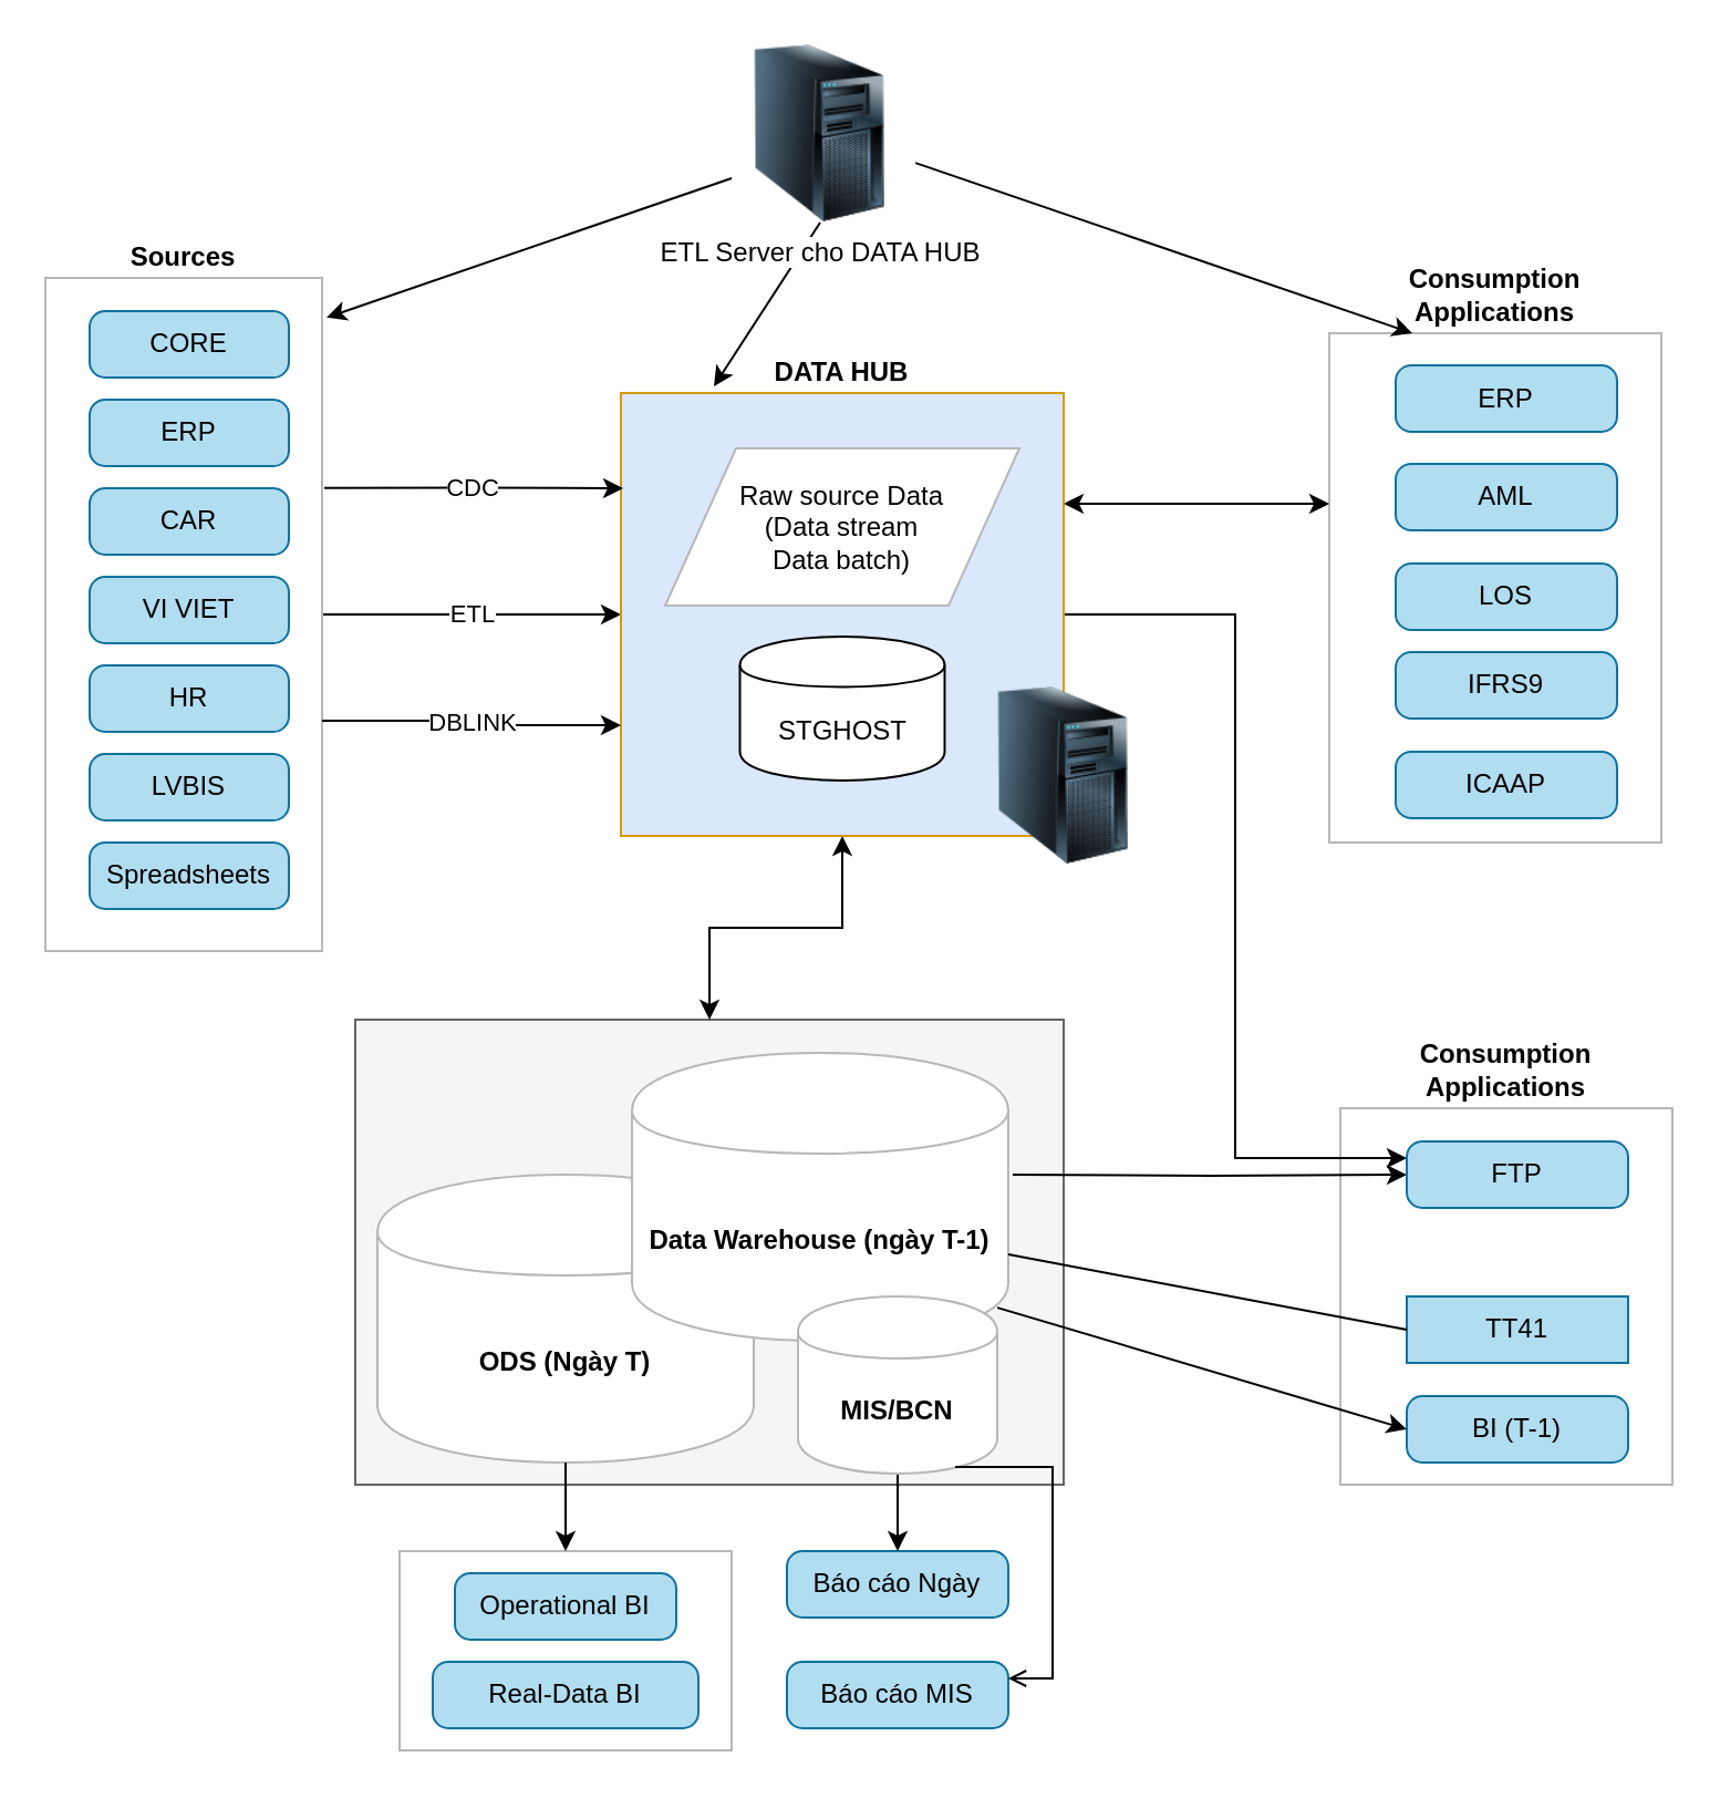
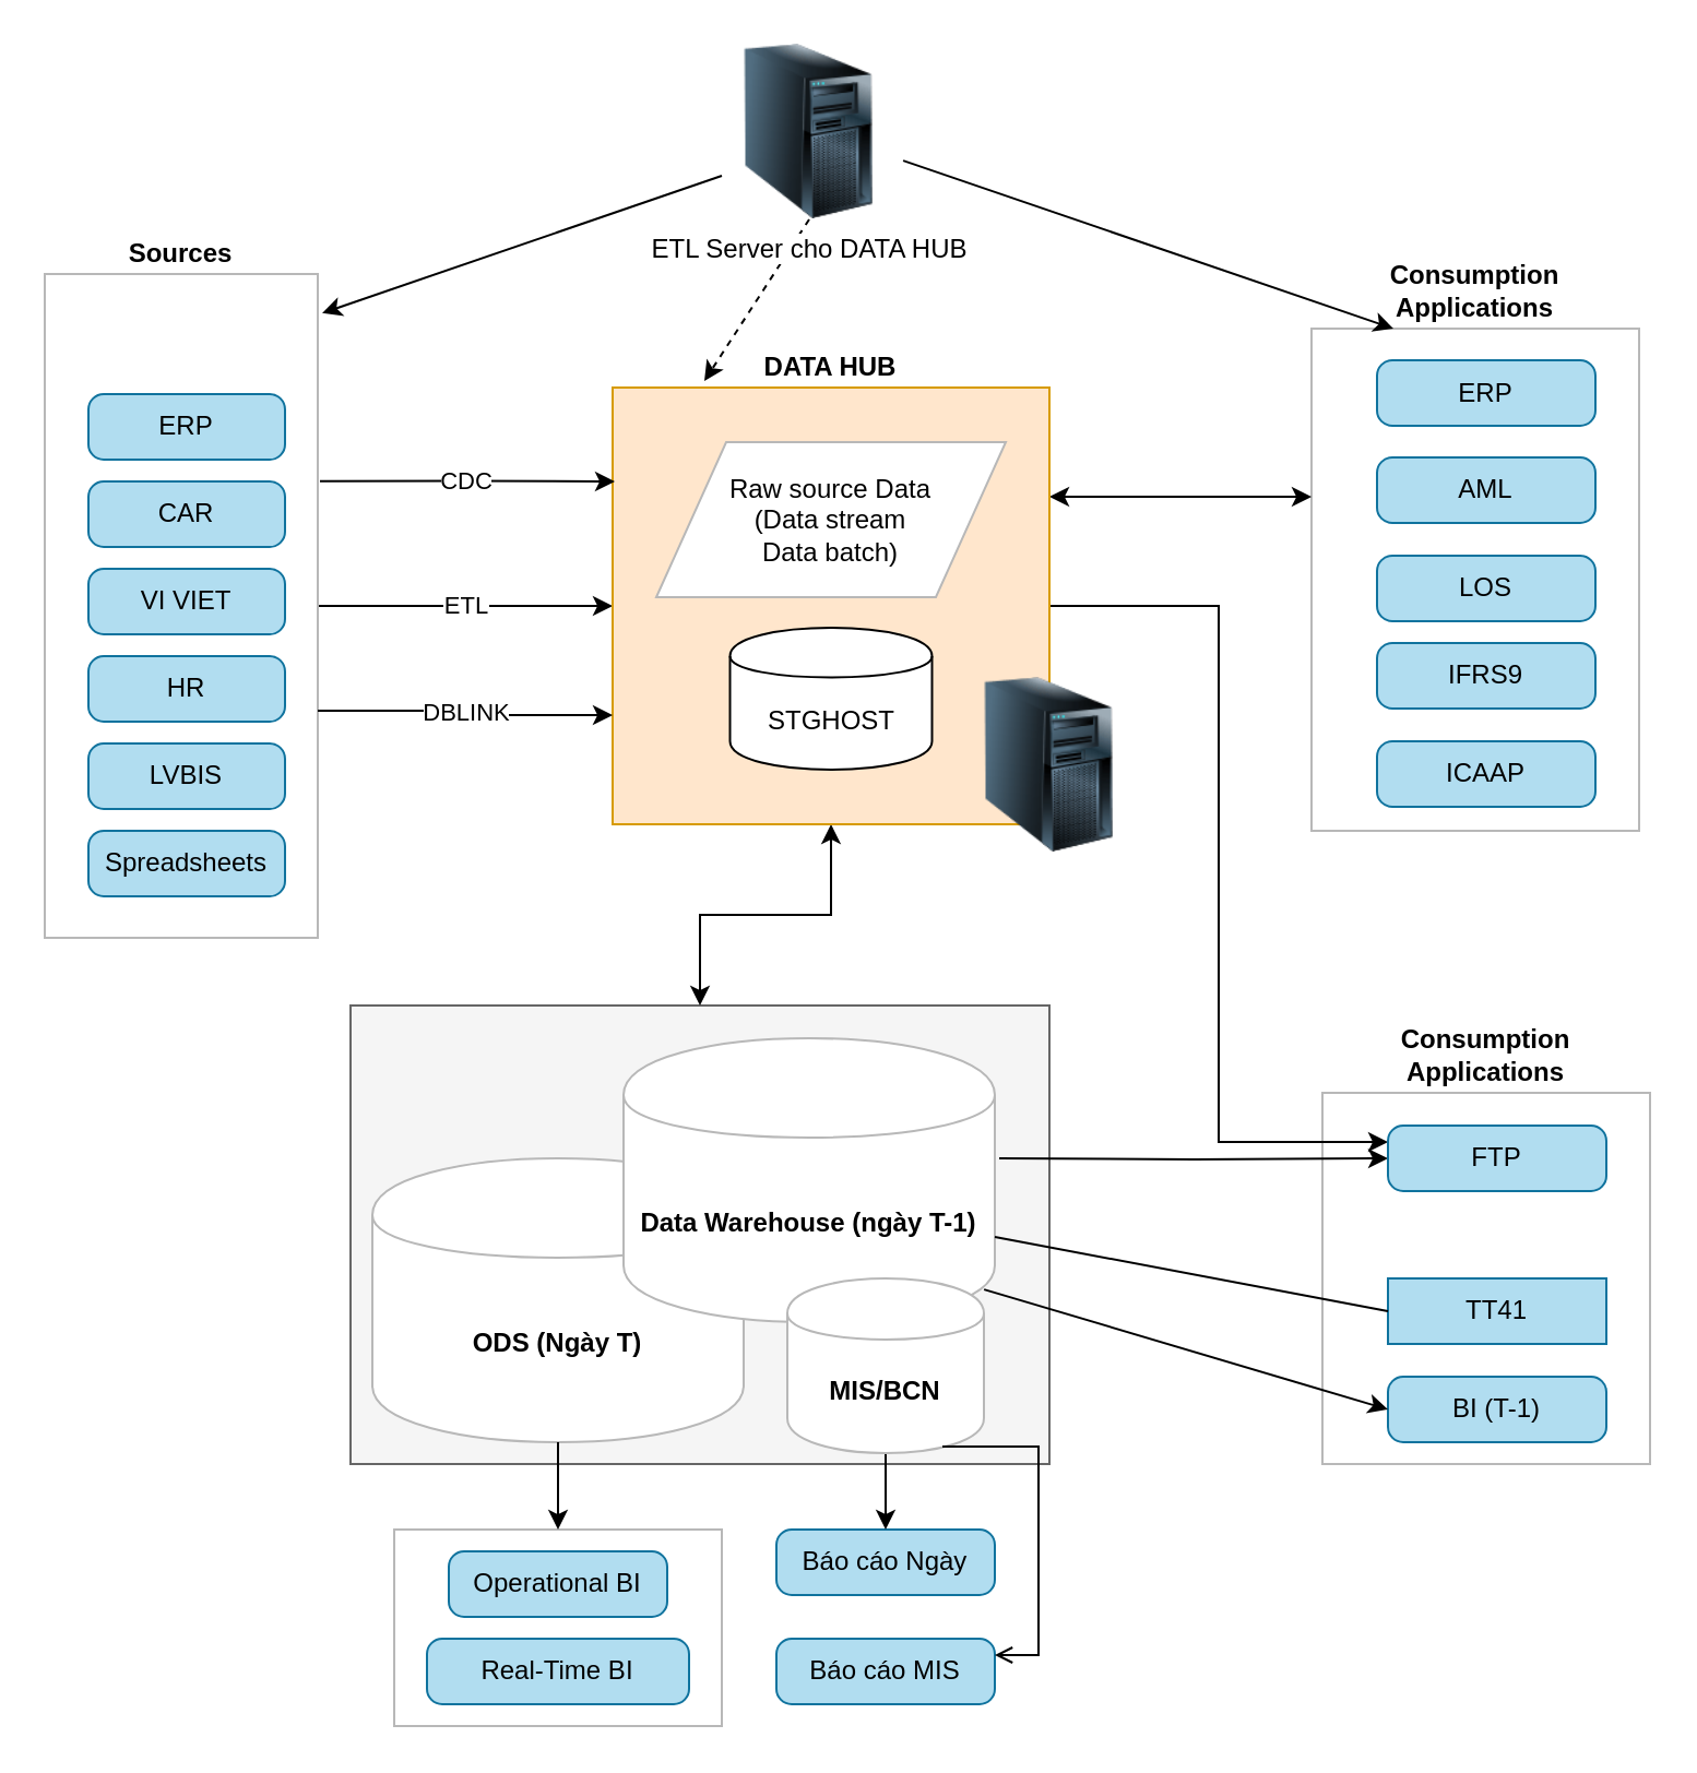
- <mxCell id="2" value="" style="endArrow=classic;html=1;exitX=0.5;exitY=1;exitDx=0;exitDy=0;entryX=0.21;entryY=-0.015;entryDx=0;entryDy=0;entryPerimeter=0;" edge="1" parent="1" source="45" target="12"><mxGeometry width="50" height="50" relative="1" as="geometry"><mxPoint x="440" y="320" as="sourcePoint" /><mxPoint x="490" y="270" as="targetPoint" /></mxGeometry></mxCell>
+ <mxCell id="2" value="" style="endArrow=classic;html=1;exitX=0.5;exitY=1;exitDx=0;exitDy=0;entryX=0.21;entryY=-0.015;entryDx=0;entryDy=0;entryPerimeter=0;dashed=1;" edge="1" parent="1" source="45" target="12"><mxGeometry width="50" height="50" relative="1" as="geometry"><mxPoint x="440" y="320" as="sourcePoint" /><mxPoint x="490" y="270" as="targetPoint" /></mxGeometry></mxCell>
- <mxCell id="15" value="CORE" style="rounded=1;whiteSpace=wrap;html=1;absoluteArcSize=1;arcSize=14;strokeWidth=1;fillColor=#b1ddf0;strokeColor=#10739e;" parent="1" vertex="1"><mxGeometry x="40" y="140" width="90" height="30" as="geometry" /></mxCell>
- <mxCell id="12" value="DATA HUB" style="whiteSpace=wrap;html=1;aspect=fixed;strokeColor=#d79b00;labelPosition=center;verticalLabelPosition=top;align=center;verticalAlign=bottom;fontStyle=1;fillColor=#dae8fc;" parent="1" vertex="1"><mxGeometry x="280" y="177" width="200" height="200" as="geometry" /></mxCell>
+ <mxCell id="12" value="DATA HUB" style="whiteSpace=wrap;html=1;aspect=fixed;strokeColor=#d79b00;labelPosition=center;verticalLabelPosition=top;align=center;verticalAlign=bottom;fontStyle=1;fillColor=#ffe6cc;" parent="1" vertex="1"><mxGeometry x="280" y="177" width="200" height="200" as="geometry" /></mxCell>
- <mxCell id="38" value="Real-Data BI" style="rounded=1;whiteSpace=wrap;html=1;absoluteArcSize=1;arcSize=14;strokeWidth=1;fillColor=#b1ddf0;strokeColor=#10739e;" parent="35" vertex="1"><mxGeometry x="15" y="50" width="120" height="30" as="geometry" /></mxCell>
+ <mxCell id="38" value="Real-Time BI" style="rounded=1;whiteSpace=wrap;html=1;absoluteArcSize=1;arcSize=14;strokeWidth=1;fillColor=#b1ddf0;strokeColor=#10739e;" parent="35" vertex="1"><mxGeometry x="15" y="50" width="120" height="30" as="geometry" /></mxCell>
